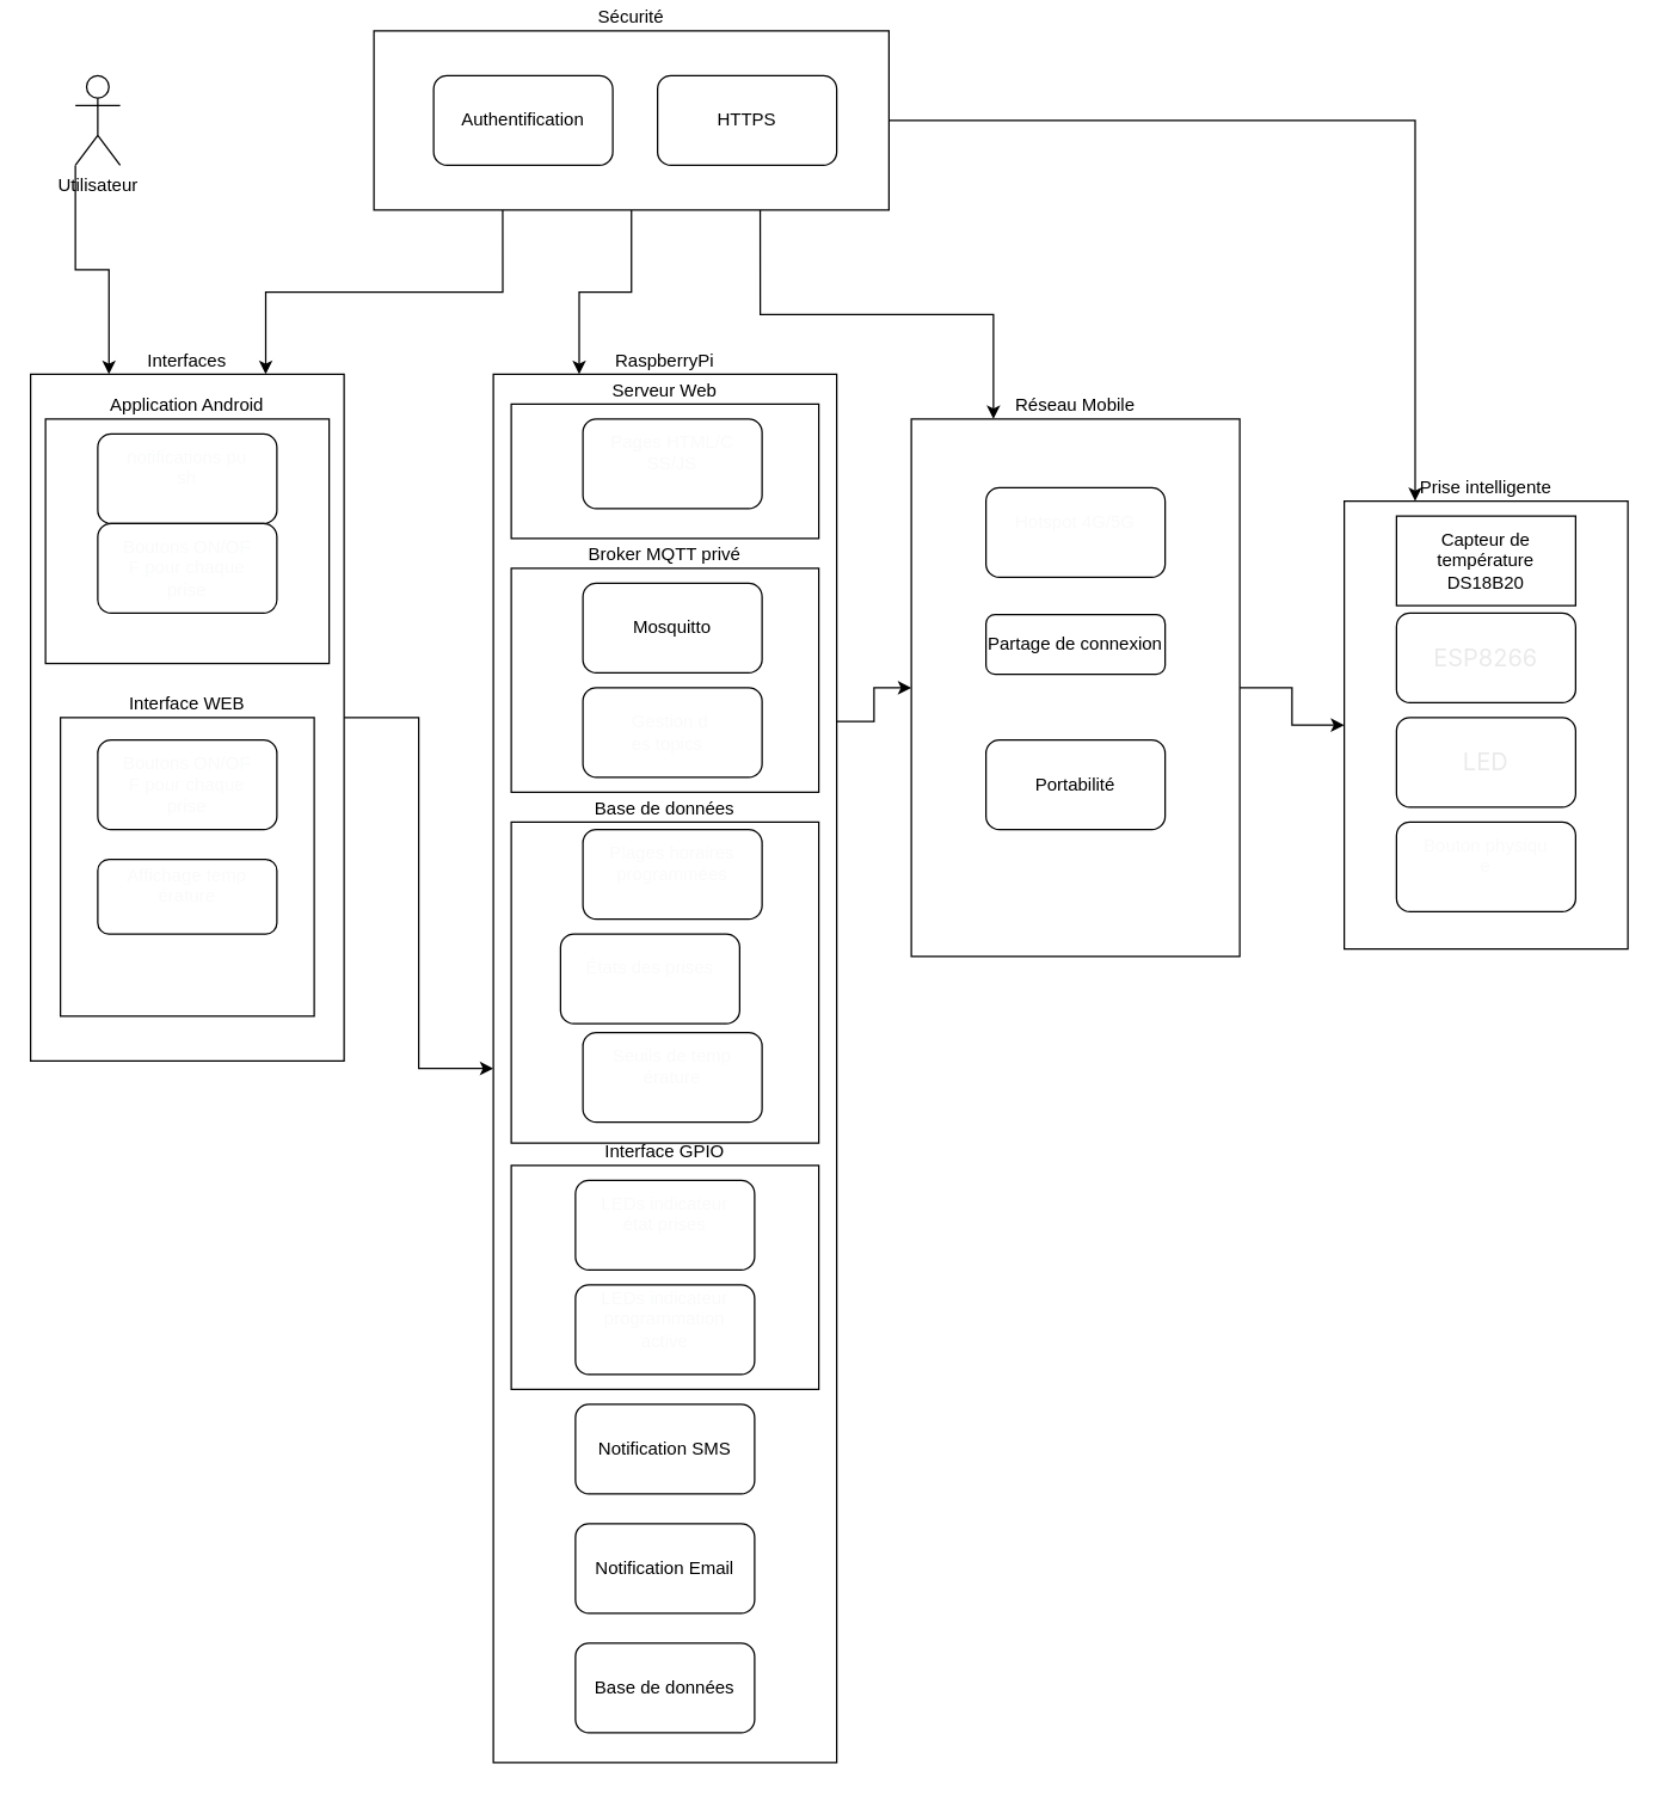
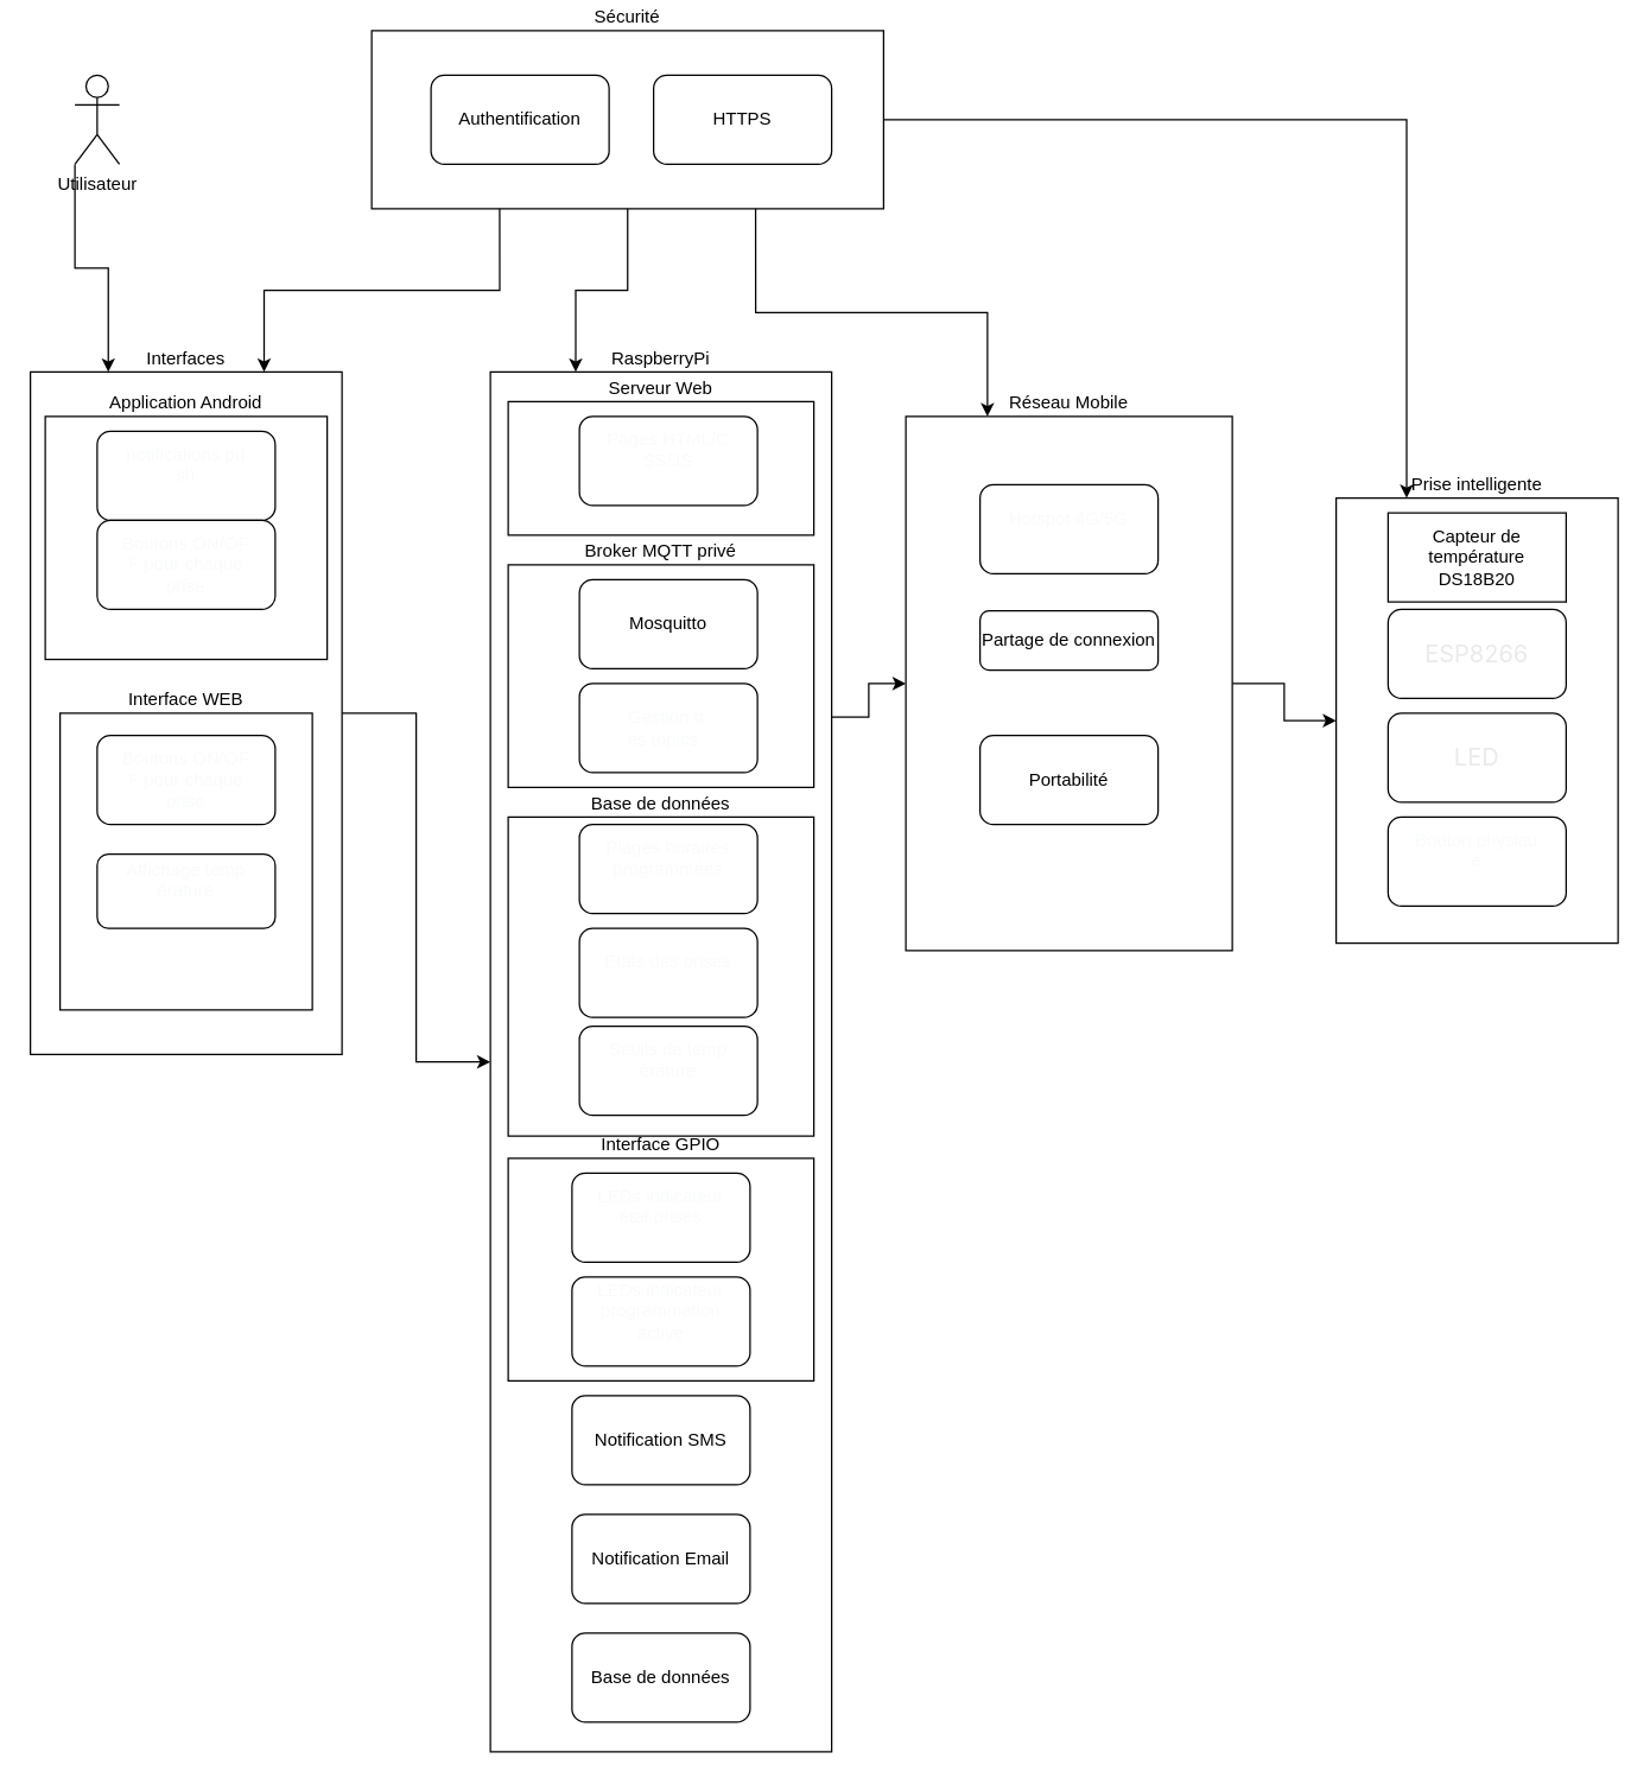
- <mxCell id="25" value="&#10;&lt;pre style=&quot;font-family: var(--ds-font-family-code); margin: 0px !important; overflow: auto; font-style: normal; font-variant-ligatures: normal; font-variant-caps: normal; font-variant-numeric: ; font-variant-east-asian: ; font-variant-alternates: ; font-variant-position: ; font-variant-emoji: ; font-weight: 400; font-stretch: ; font-size: ; line-height: ; font-optical-sizing: ; font-size-adjust: ; font-kerning: ; font-feature-settings: ; font-variation-settings: ; white-space: pre-wrap; word-break: break-all; padding: 16px; color: rgb(249, 250, 251); letter-spacing: normal; orphans: 2; text-align: start; text-indent: 0px; text-transform: none; widows: 2; word-spacing: 0px; -webkit-text-stroke-width: 0px; text-decoration-thickness: initial; text-decoration-style: initial; text-decoration-color: initial;&quot;&gt;États des prises&lt;/pre&gt;&#10;&#10;" style="rounded=1;whiteSpace=wrap;html=1;" vertex="1" parent="1"><mxGeometry x="375" y="625" width="120" height="60" as="geometry" /></mxCell>
+ <mxCell id="25" value="&#10;&lt;pre style=&quot;font-family: var(--ds-font-family-code); margin: 0px !important; overflow: auto; font-style: normal; font-variant-ligatures: normal; font-variant-caps: normal; font-variant-numeric: ; font-variant-east-asian: ; font-variant-alternates: ; font-variant-position: ; font-variant-emoji: ; font-weight: 400; font-stretch: ; font-size: ; line-height: ; font-optical-sizing: ; font-size-adjust: ; font-kerning: ; font-feature-settings: ; font-variation-settings: ; white-space: pre-wrap; word-break: break-all; padding: 16px; color: rgb(249, 250, 251); letter-spacing: normal; orphans: 2; text-align: start; text-indent: 0px; text-transform: none; widows: 2; word-spacing: 0px; -webkit-text-stroke-width: 0px; text-decoration-thickness: initial; text-decoration-style: initial; text-decoration-color: initial;&quot;&gt;États des prises&lt;/pre&gt;&#10;&#10;" style="rounded=1;whiteSpace=wrap;html=1;" vertex="1" parent="1"><mxGeometry x="390" y="625" width="120" height="60" as="geometry" /></mxCell>
